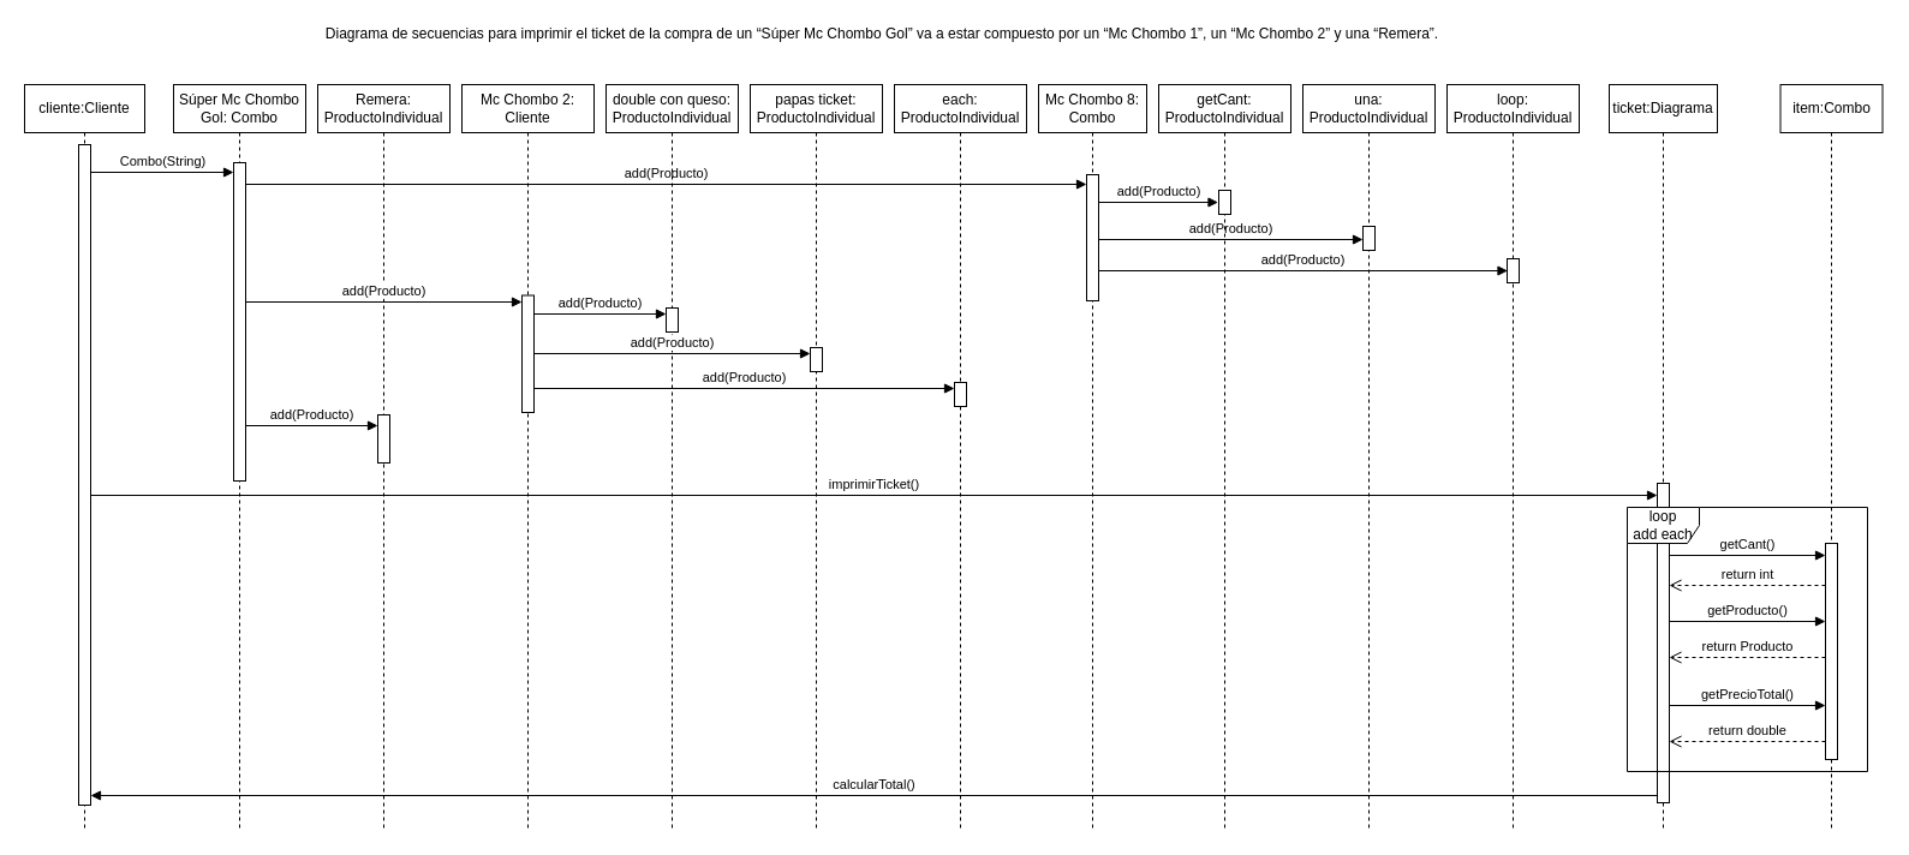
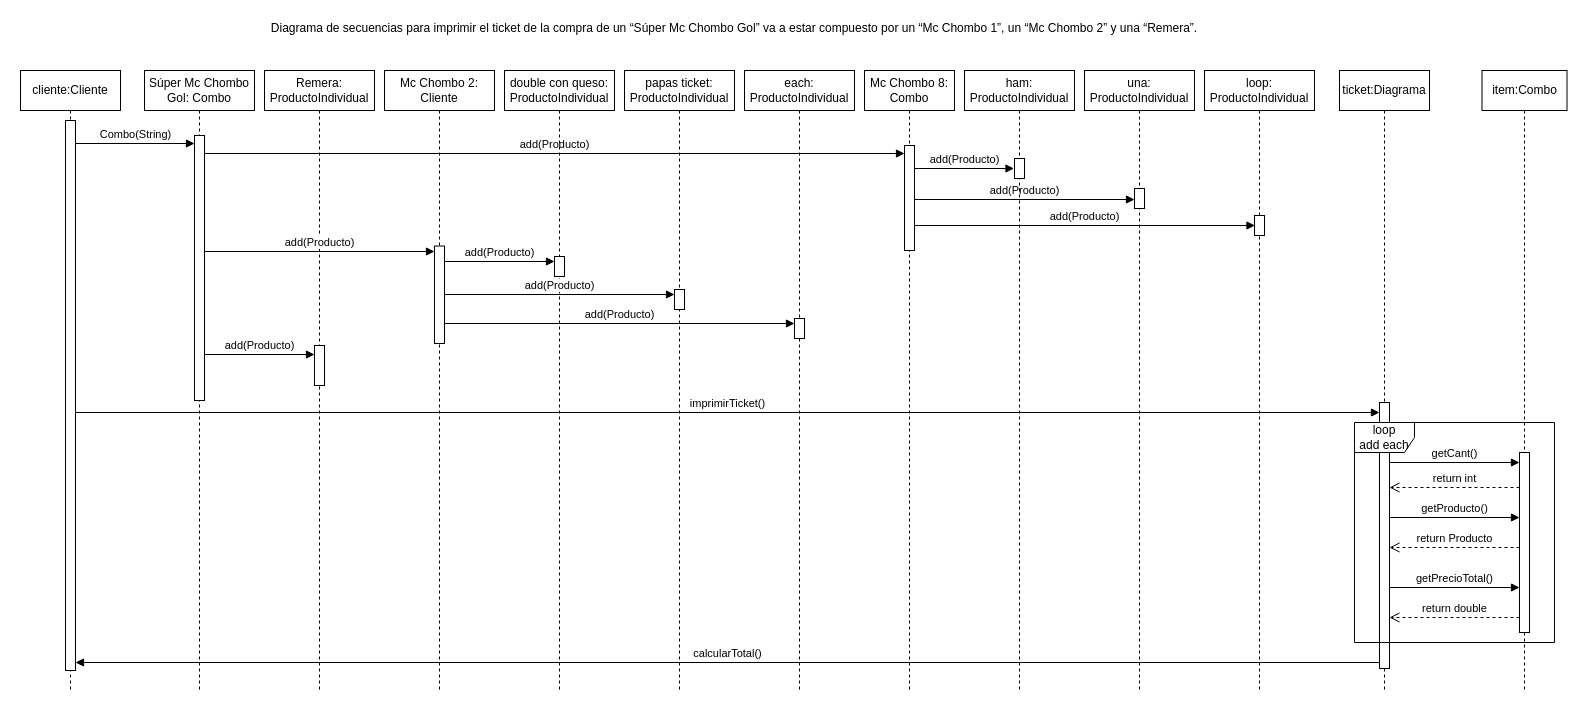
- <mxCell id="23" value="getCant:&lt;div&gt;ProductoIndividual&lt;/div&gt;" style="shape=umlLifeline;perimeter=lifelinePerimeter;whiteSpace=wrap;html=1;container=1;dropTarget=0;collapsible=0;recursiveResize=0;outlineConnect=0;portConstraint=eastwest;newEdgeStyle={&quot;curved&quot;:0,&quot;rounded&quot;:0};" parent="1" vertex="1"><mxGeometry x="964" y="70" width="110" height="620" as="geometry" /></mxCell>
+ <mxCell id="23" value="ham:&lt;div&gt;ProductoIndividual&lt;/div&gt;" style="shape=umlLifeline;perimeter=lifelinePerimeter;whiteSpace=wrap;html=1;container=1;dropTarget=0;collapsible=0;recursiveResize=0;outlineConnect=0;portConstraint=eastwest;newEdgeStyle={&quot;curved&quot;:0,&quot;rounded&quot;:0};" parent="1" vertex="1"><mxGeometry x="964" y="70" width="110" height="620" as="geometry" /></mxCell>
